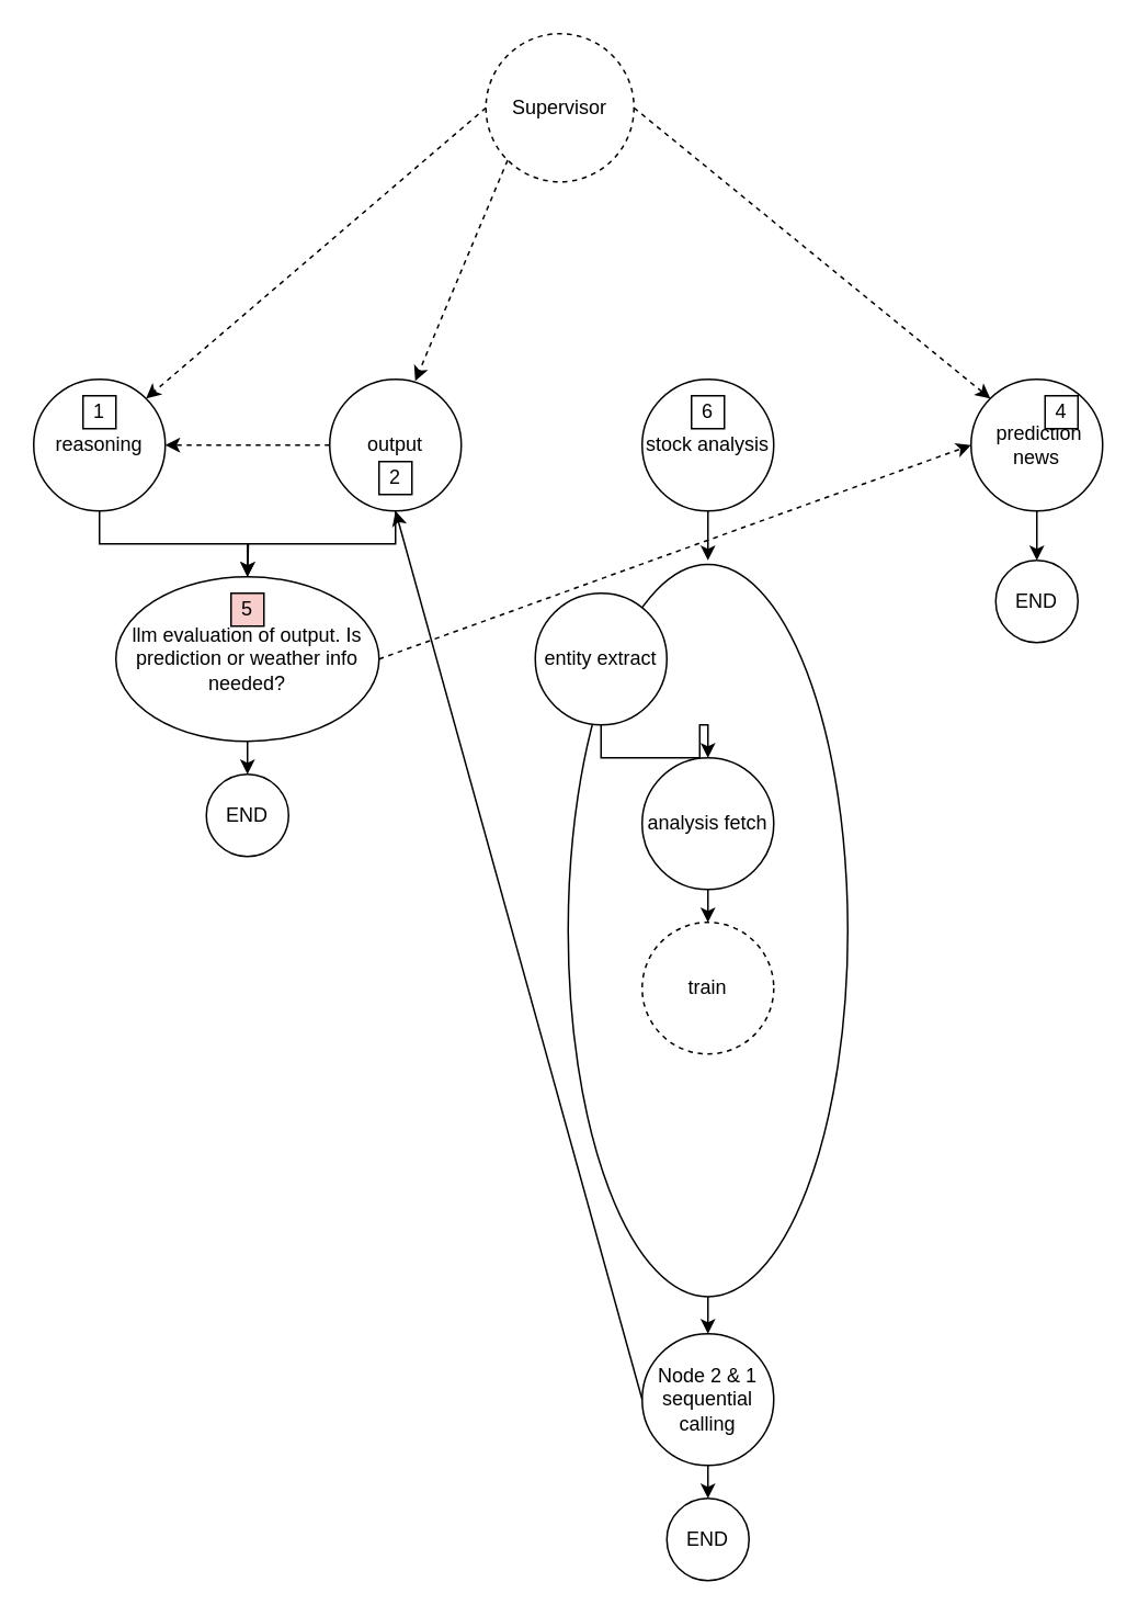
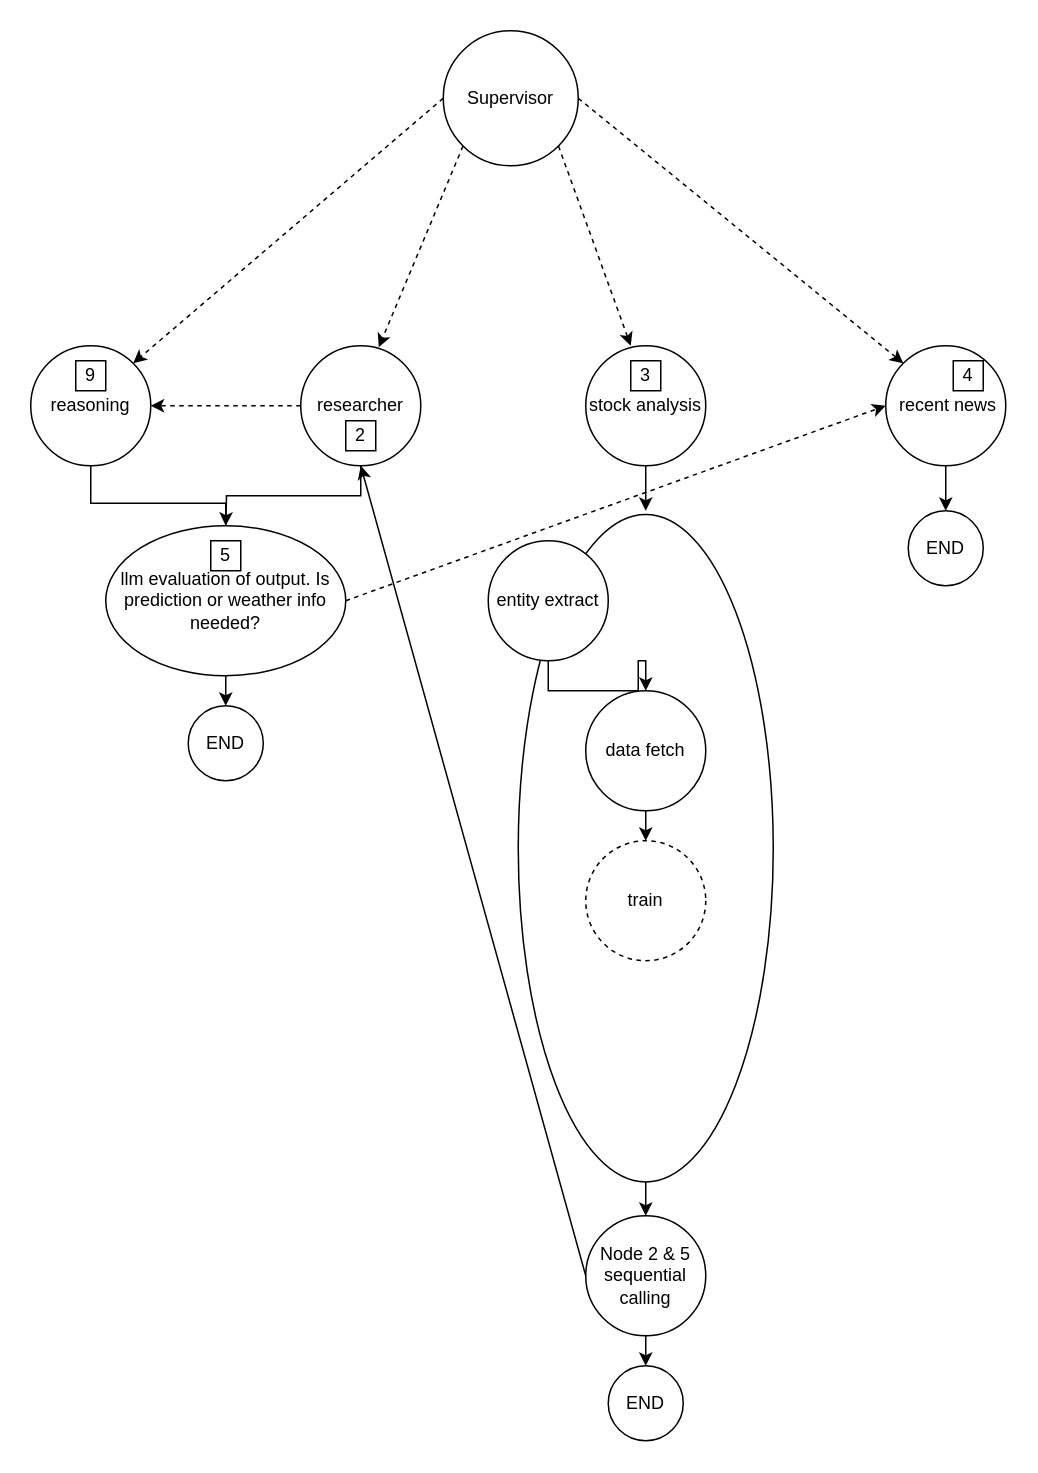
- <mxCell id="2" value="Supervisor" style="ellipse;whiteSpace=wrap;html=1;aspect=fixed;dashed=1;" vertex="1" parent="1"><mxGeometry x="295" y="20" width="90" height="90" as="geometry" /></mxCell>
+ <mxCell id="2" value="Supervisor" style="ellipse;whiteSpace=wrap;html=1;aspect=fixed;" vertex="1" parent="1"><mxGeometry x="295" y="20" width="90" height="90" as="geometry" /></mxCell>
+ <mxCell id="23" value="" style="endArrow=classic;html=1;rounded=0;exitX=1;exitY=1;exitDx=0;exitDy=0;entryX=0.375;entryY=0;entryDx=0;entryDy=0;entryPerimeter=0;dashed=1;" edge="1" parent="1" source="2" target="8"><mxGeometry width="50" height="50" relative="1" as="geometry"><mxPoint x="350" y="440" as="sourcePoint" /><mxPoint x="400" y="390" as="targetPoint" /></mxGeometry></mxCell>
- <mxCell id="24" value="1" style="whiteSpace=wrap;html=1;aspect=fixed;" vertex="1" parent="1"><mxGeometry x="50" y="240" width="20" height="20" as="geometry" /></mxCell>
+ <mxCell id="24" value="9" style="whiteSpace=wrap;html=1;aspect=fixed;" vertex="1" parent="1"><mxGeometry x="50" y="240" width="20" height="20" as="geometry" /></mxCell>
- <mxCell id="26" value="6" style="whiteSpace=wrap;html=1;aspect=fixed;" vertex="1" parent="1"><mxGeometry x="420" y="240" width="20" height="20" as="geometry" /></mxCell>
+ <mxCell id="26" value="3" style="whiteSpace=wrap;html=1;aspect=fixed;" vertex="1" parent="1"><mxGeometry x="420" y="240" width="20" height="20" as="geometry" /></mxCell>
- <mxCell id="6" value="output" style="ellipse;whiteSpace=wrap;html=1;aspect=fixed;" vertex="1" parent="1"><mxGeometry x="200" y="230" width="80" height="80" as="geometry" /></mxCell>
+ <mxCell id="6" value="researcher" style="ellipse;whiteSpace=wrap;html=1;aspect=fixed;" vertex="1" parent="1"><mxGeometry x="200" y="230" width="80" height="80" as="geometry" /></mxCell>
- <mxCell id="10" value="&amp;nbsp;prediction news" style="ellipse;whiteSpace=wrap;html=1;aspect=fixed;" vertex="1" parent="1"><mxGeometry x="590" y="230" width="80" height="80" as="geometry" /></mxCell>
+ <mxCell id="10" value="&amp;nbsp;recent news" style="ellipse;whiteSpace=wrap;html=1;aspect=fixed;" vertex="1" parent="1"><mxGeometry x="590" y="230" width="80" height="80" as="geometry" /></mxCell>
- <mxCell id="3" style="edgeStyle=orthogonalEdgeStyle;rounded=0;orthogonalLoop=1;jettySize=auto;html=1;exitX=0.5;exitY=1;exitDx=0;exitDy=0;entryX=0.5;entryY=0;entryDx=0;entryDy=0;" edge="1" parent="1" source="4" target="19"><mxGeometry relative="1" as="geometry" /></mxCell>
+ <mxCell id="3" style="edgeStyle=orthogonalEdgeStyle;rounded=0;orthogonalLoop=1;jettySize=auto;html=1;exitX=0.5;exitY=1;exitDx=0;exitDy=0;" edge="1" parent="1" source="4" target="31"><mxGeometry relative="1" as="geometry" /></mxCell>
- <mxCell id="31" value="5" style="whiteSpace=wrap;html=1;aspect=fixed;fillColor=#f8cecc;" vertex="1" parent="1"><mxGeometry x="140" y="360" width="20" height="20" as="geometry" /></mxCell>
+ <mxCell id="31" value="5" style="whiteSpace=wrap;html=1;aspect=fixed;" vertex="1" parent="1"><mxGeometry x="140" y="360" width="20" height="20" as="geometry" /></mxCell>
- <mxCell id="16" value="analysis fetch" style="ellipse;whiteSpace=wrap;html=1;aspect=fixed;" vertex="1" parent="1"><mxGeometry x="390" y="460" width="80" height="80" as="geometry" /></mxCell>
+ <mxCell id="16" value="data fetch" style="ellipse;whiteSpace=wrap;html=1;aspect=fixed;" vertex="1" parent="1"><mxGeometry x="390" y="460" width="80" height="80" as="geometry" /></mxCell>
- <mxCell id="29" value="Node 2 &amp;amp; 1 sequential calling" style="ellipse;whiteSpace=wrap;html=1;aspect=fixed;" vertex="1" parent="1"><mxGeometry x="390" y="810" width="80" height="80" as="geometry" /></mxCell>
+ <mxCell id="29" value="Node 2 &amp;amp; 5 sequential calling" style="ellipse;whiteSpace=wrap;html=1;aspect=fixed;" vertex="1" parent="1"><mxGeometry x="390" y="810" width="80" height="80" as="geometry" /></mxCell>
